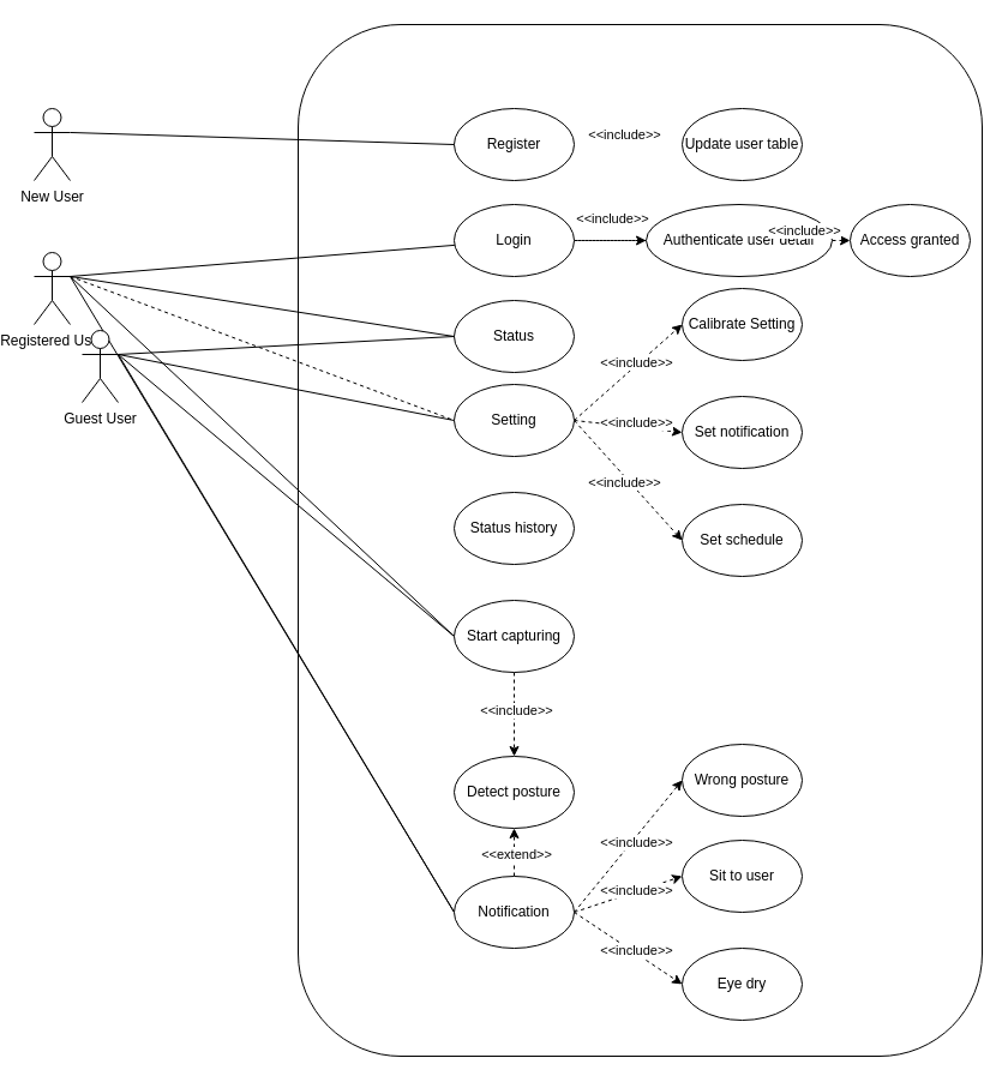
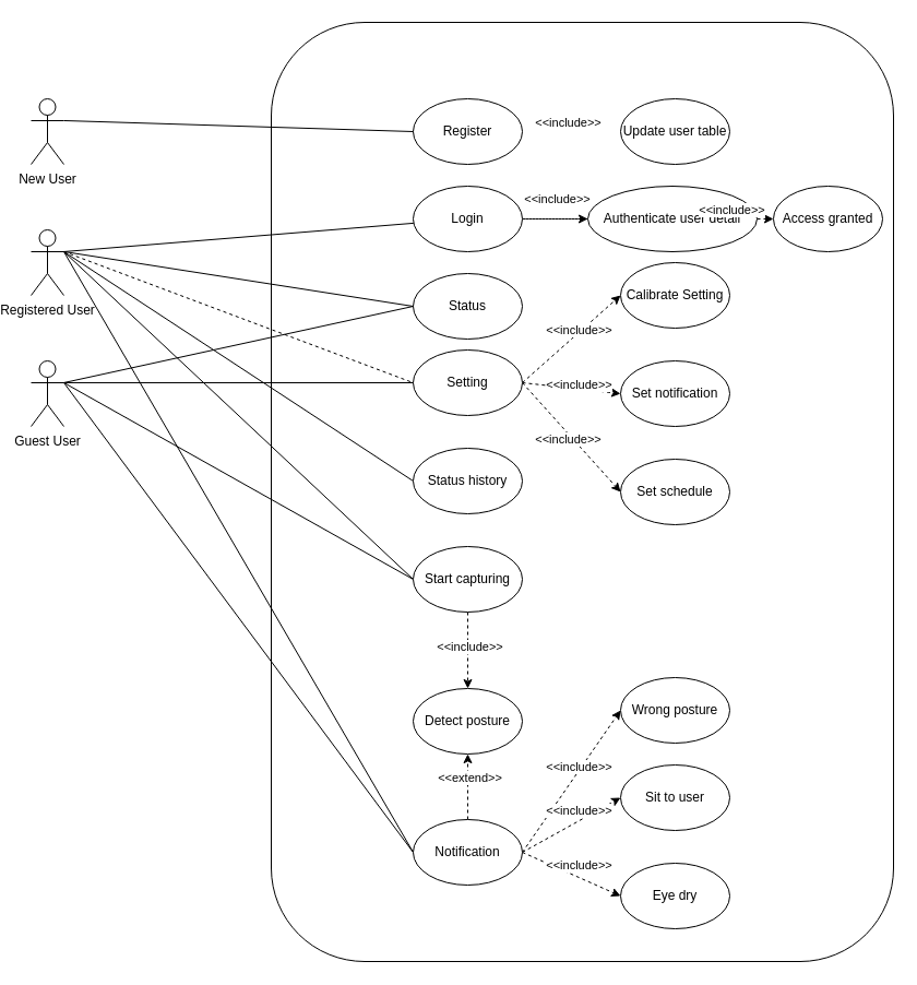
- <mxCell id="23" value="Guest User" style="shape=umlActor;verticalLabelPosition=bottom;verticalAlign=top;html=1;outlineConnect=0;" vertex="1" parent="1"><mxGeometry x="60" y="275" width="30" height="60" as="geometry" /></mxCell>
+ <mxCell id="23" value="Guest User" style="shape=umlActor;verticalLabelPosition=bottom;verticalAlign=top;html=1;outlineConnect=0;" vertex="1" parent="1"><mxGeometry x="20" y="330" width="30" height="60" as="geometry" /></mxCell>
+ <mxCell id="3" style="rounded=0;orthogonalLoop=1;jettySize=auto;html=1;exitX=1;exitY=0.333;exitDx=0;exitDy=0;exitPerimeter=0;entryX=0;entryY=0.5;entryDx=0;entryDy=0;endArrow=none;endFill=0;" edge="1" parent="1" source="6" target="18"><mxGeometry relative="1" as="geometry" /></mxCell>
- <mxCell id="32" value="Notification" style="ellipse;whiteSpace=wrap;html=1;" vertex="1" parent="1"><mxGeometry x="370" y="730" width="100" height="60" as="geometry" /></mxCell>
+ <mxCell id="32" value="Notification" style="ellipse;whiteSpace=wrap;html=1;" vertex="1" parent="1"><mxGeometry x="370" y="750" width="100" height="60" as="geometry" /></mxCell>
